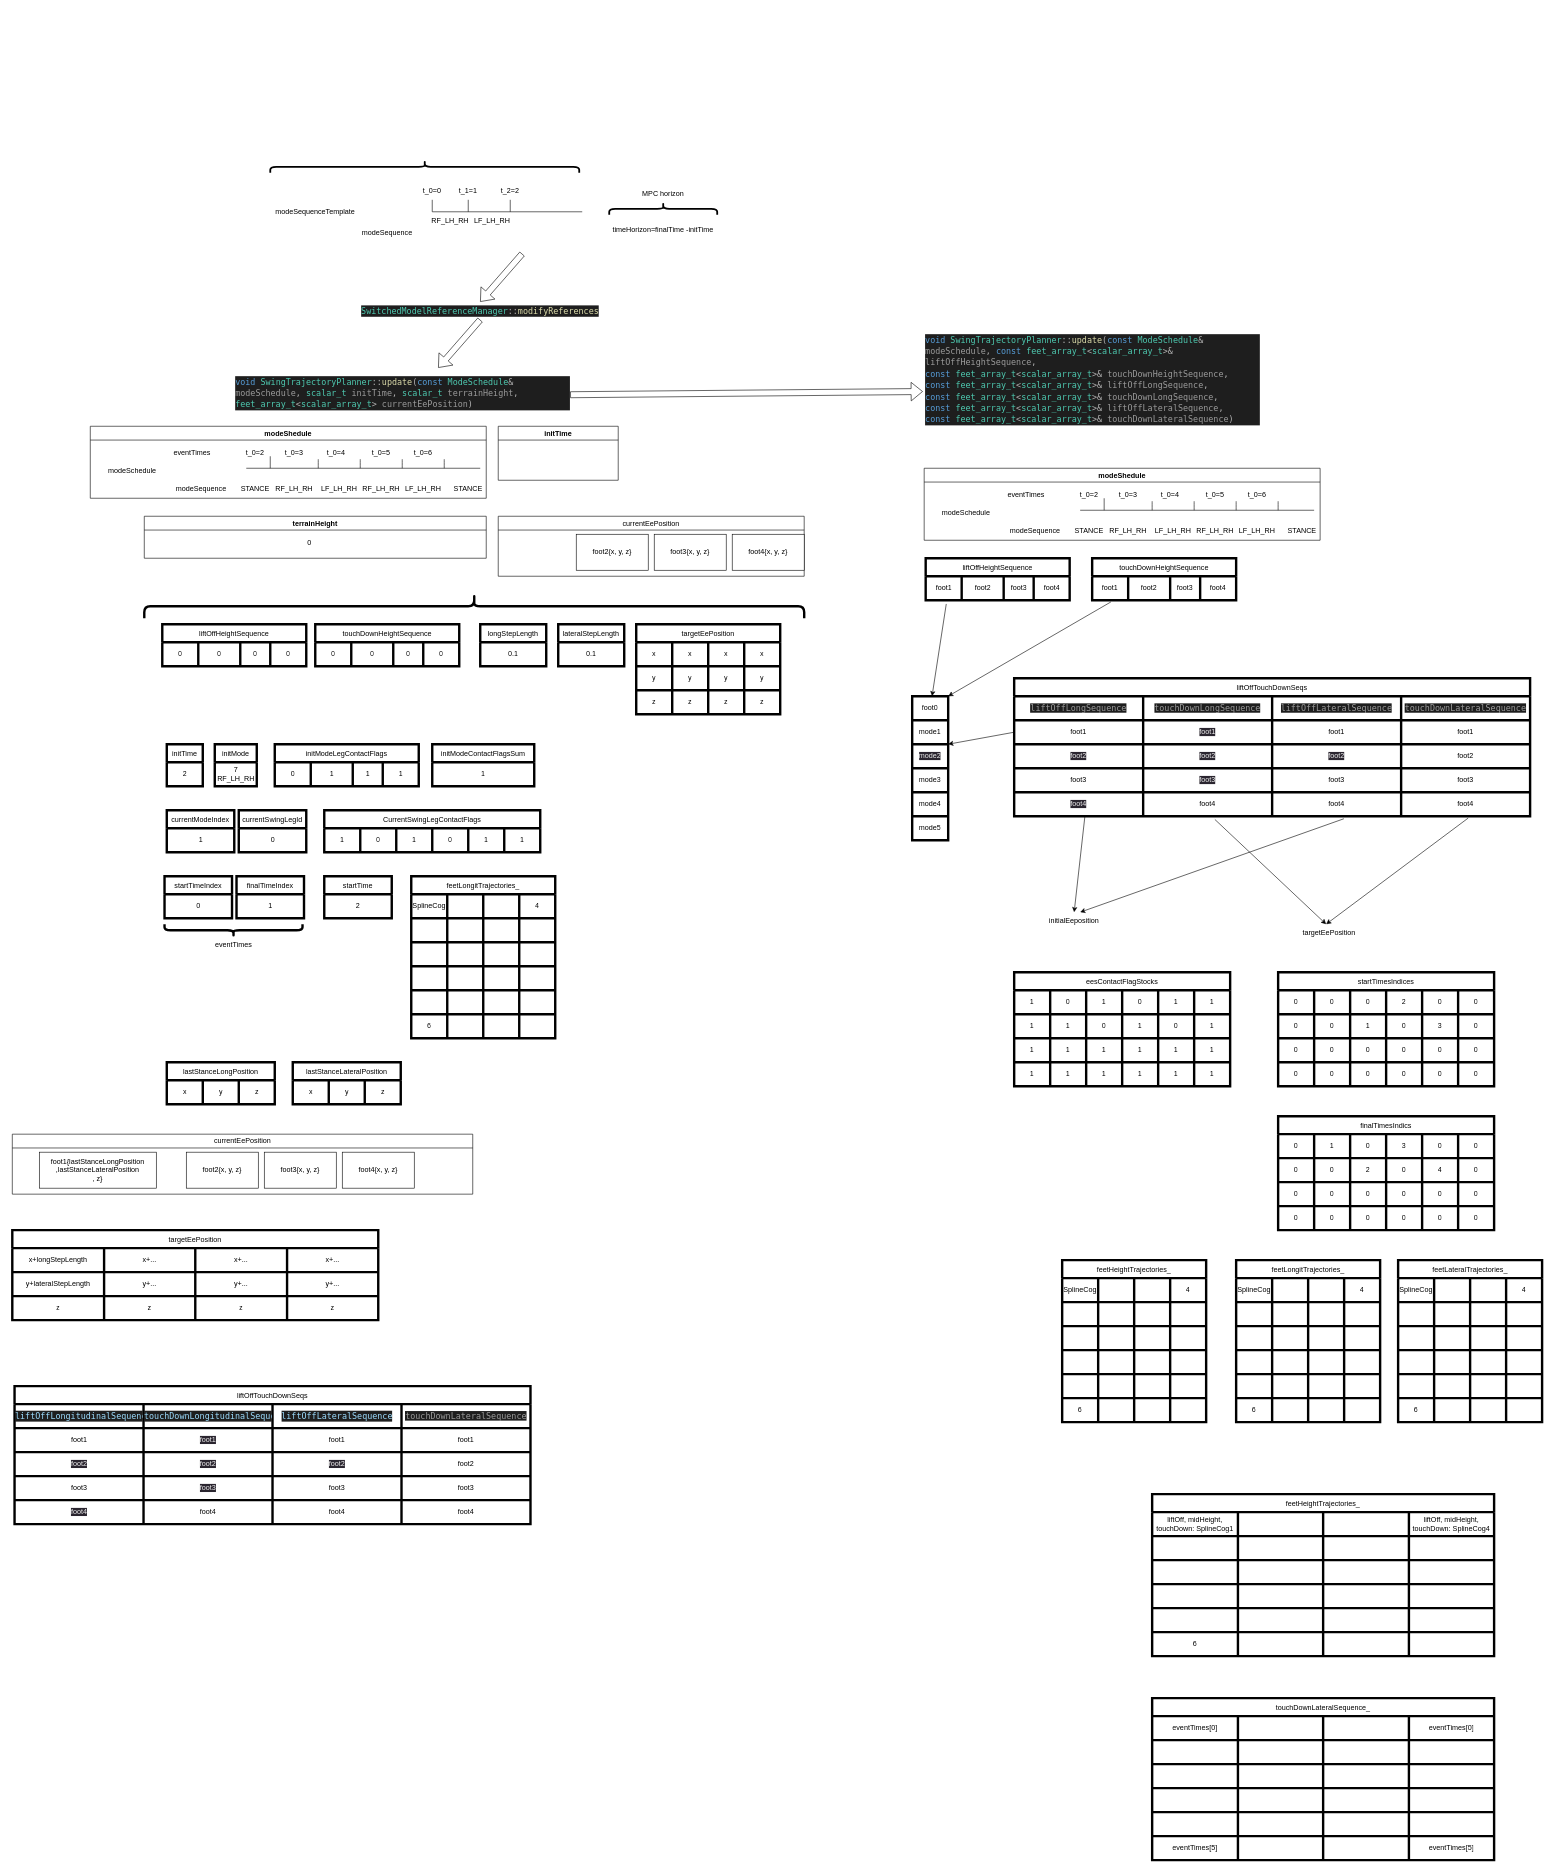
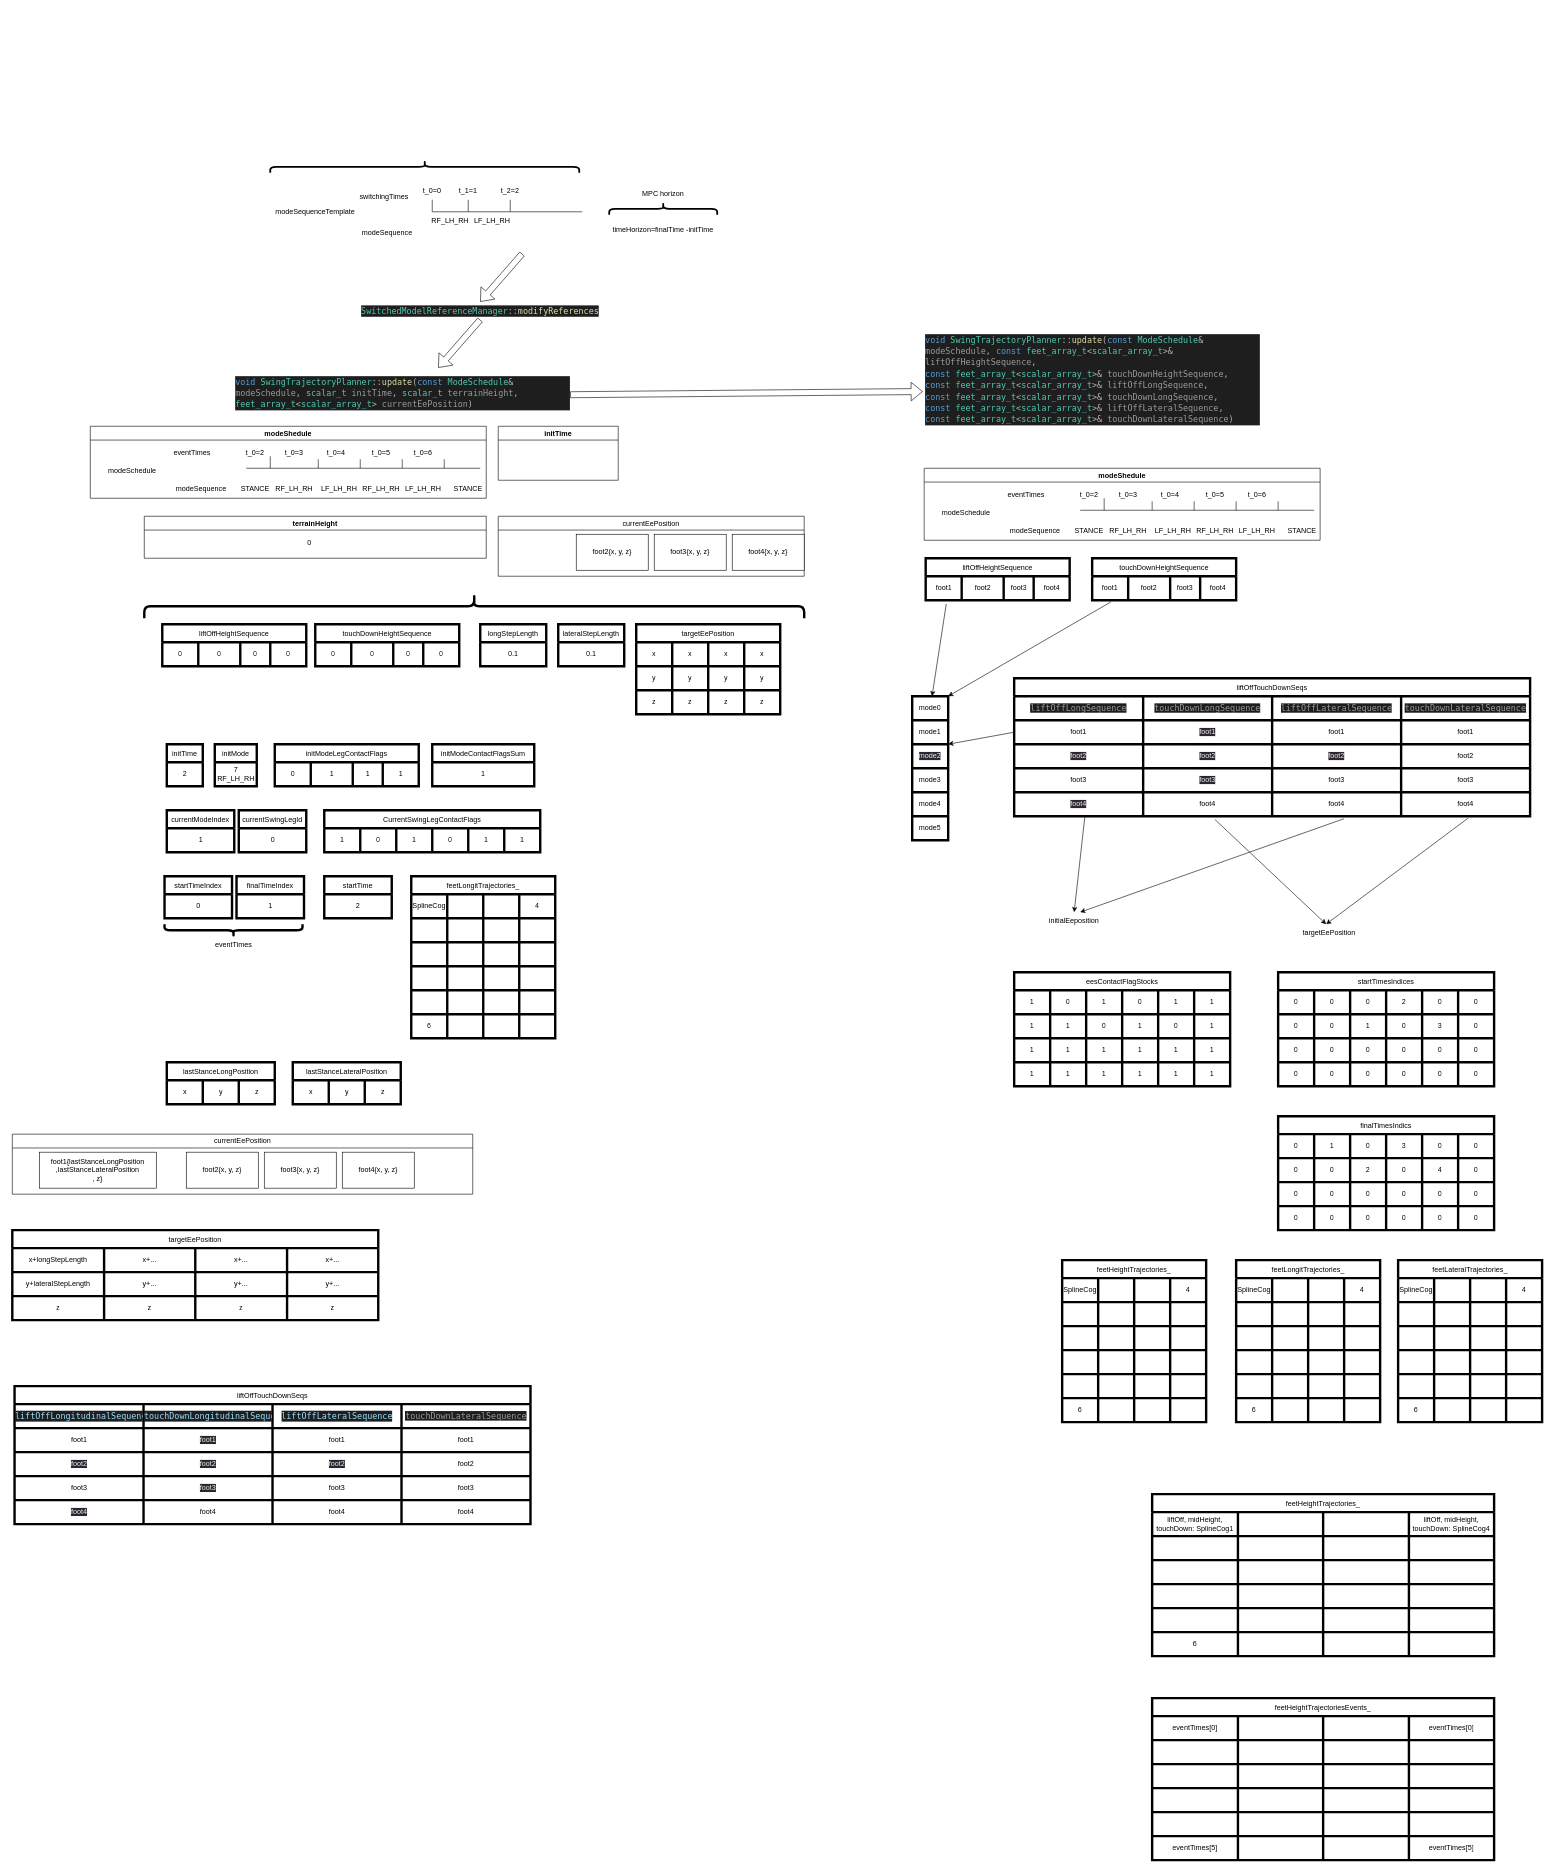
+ <mxCell id="6" value="switchingTimes" style="text;html=1;strokeColor=none;fillColor=none;align=center;verticalAlign=middle;whiteSpace=wrap;rounded=0;" vertex="1" parent="1"><mxGeometry x="600" y="312.5" width="80" height="30" as="geometry" /></mxCell>
- <mxCell id="216" value="foot0" style="shape=partialRectangle;html=1;whiteSpace=wrap;connectable=0;overflow=hidden;fillColor=none;top=0;left=0;bottom=0;right=0;pointerEvents=1;strokeWidth=4;" vertex="1" parent="215"><mxGeometry width="60" height="40" as="geometry"><mxRectangle width="60" height="40" as="alternateBounds" /></mxGeometry></mxCell>
+ <mxCell id="216" value="mode0" style="shape=partialRectangle;html=1;whiteSpace=wrap;connectable=0;overflow=hidden;fillColor=none;top=0;left=0;bottom=0;right=0;pointerEvents=1;strokeWidth=4;" vertex="1" parent="215"><mxGeometry width="60" height="40" as="geometry"><mxRectangle width="60" height="40" as="alternateBounds" /></mxGeometry></mxCell>
- <mxCell id="481" value="touchDownLateralSequence_" style="shape=table;startSize=30;container=1;collapsible=0;childLayout=tableLayout;strokeWidth=4;" vertex="1" parent="1"><mxGeometry x="1920" y="2830" width="570" height="270" as="geometry" /></mxCell>
+ <mxCell id="481" value="feetHeightTrajectoriesEvents_" style="shape=table;startSize=30;container=1;collapsible=0;childLayout=tableLayout;strokeWidth=4;" vertex="1" parent="1"><mxGeometry x="1920" y="2830" width="570" height="270" as="geometry" /></mxCell>
